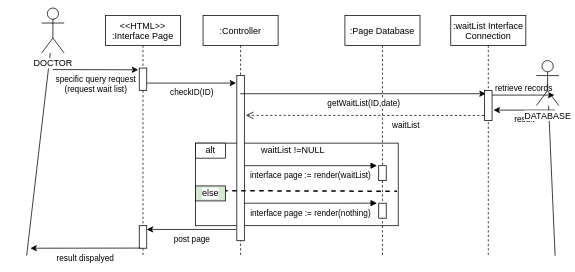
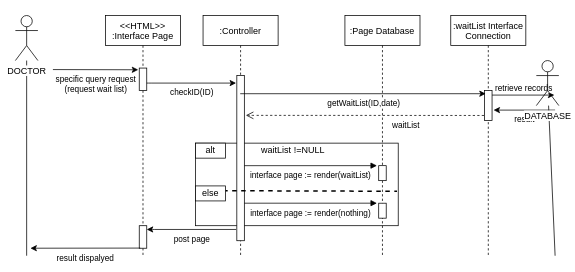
- <mxCell id="29" value="DOCTOR" style="shape=umlActor;verticalLabelPosition=bottom;verticalAlign=top;html=1;outlineConnect=0;labelBackgroundColor=#ffffff;" vertex="1" parent="1"><mxGeometry x="55" y="10" width="30" height="60" as="geometry" /></mxCell>
+ <mxCell id="29" value="DOCTOR" style="shape=umlActor;verticalLabelPosition=bottom;verticalAlign=top;html=1;outlineConnect=0;labelBackgroundColor=#ffffff;" vertex="1" parent="1"><mxGeometry x="20" y="20" width="30" height="60" as="geometry" /></mxCell>
- <mxCell id="25" value="else" style="rounded=0;whiteSpace=wrap;html=1;labelBackgroundColor=#FFFFFF;fillColor=#d5e8d4;" vertex="1" parent="1"><mxGeometry x="260" y="247" width="40" height="20" as="geometry" /></mxCell>
+ <mxCell id="25" value="else" style="rounded=0;whiteSpace=wrap;html=1;labelBackgroundColor=#FFFFFF;" vertex="1" parent="1"><mxGeometry x="260" y="247" width="40" height="20" as="geometry" /></mxCell>
